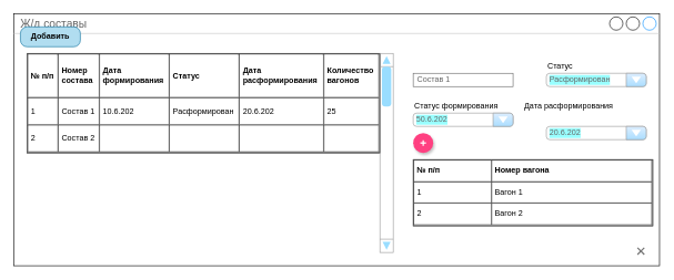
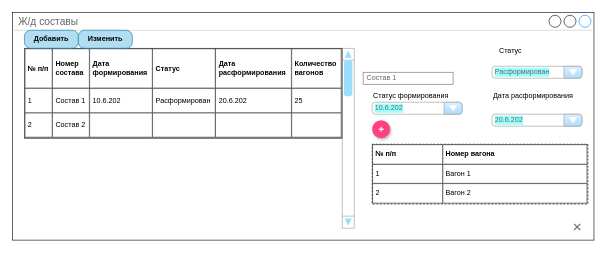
- <mxCell id="4" value="Добавить" style="strokeWidth=1;shadow=0;dashed=0;align=center;html=1;shape=mxgraph.mockup.buttons.button;strokeColor=#10739e;mainText=;buttonStyle=round;fontSize=12;fontStyle=1;fillColor=#b1ddf0;whiteSpace=wrap;" vertex="1" parent="1"><mxGeometry x="30" y="40" width="90" height="30" as="geometry" /></mxCell>
+ <mxCell id="4" value="Добавить" style="strokeWidth=1;shadow=0;dashed=0;align=center;html=1;shape=mxgraph.mockup.buttons.button;strokeColor=#10739e;mainText=;buttonStyle=round;fontSize=12;fontStyle=1;fillColor=#b1ddf0;whiteSpace=wrap;" vertex="1" parent="1"><mxGeometry x="40" y="50" width="90" height="30" as="geometry" /></mxCell>
+ <mxCell id="5" value="Изменить" style="strokeWidth=1;shadow=0;dashed=0;align=center;html=1;shape=mxgraph.mockup.buttons.button;strokeColor=#10739e;mainText=;buttonStyle=round;fontSize=12;fontStyle=1;fillColor=#b1ddf0;whiteSpace=wrap;" vertex="1" parent="1"><mxGeometry x="130" y="50" width="90" height="30" as="geometry" /></mxCell>
- <mxCell id="12" value="Статус" style="text;html=1;strokeColor=none;fillColor=none;align=left;verticalAlign=middle;whiteSpace=wrap;rounded=0;fontSize=12;fontColor=#000000;" vertex="1" parent="1"><mxGeometry x="820" y="90" width="150" height="20" as="geometry" /></mxCell>
+ <mxCell id="12" value="Статус" style="text;html=1;strokeColor=none;fillColor=none;align=left;verticalAlign=middle;whiteSpace=wrap;rounded=0;fontSize=12;fontColor=#000000;" vertex="1" parent="1"><mxGeometry x="830" y="75" width="150" height="20" as="geometry" /></mxCell>
- <mxCell id="7" value="Состав 1" style="strokeWidth=1;shadow=0;dashed=0;align=center;html=1;shape=mxgraph.mockup.text.textBox;fontColor=#666666;align=left;fontSize=12;spacingLeft=4;spacingTop=-3;strokeColor=#666666;mainText=;fillColor=none;" vertex="1" parent="1"><mxGeometry x="620" y="110" width="150" height="20" as="geometry" /></mxCell>
+ <mxCell id="7" value="Состав 1" style="strokeWidth=1;shadow=0;dashed=0;align=center;html=1;shape=mxgraph.mockup.text.textBox;fontColor=#666666;align=left;fontSize=12;spacingLeft=4;spacingTop=-3;strokeColor=#666666;mainText=;fillColor=none;" vertex="1" parent="1"><mxGeometry x="605" y="120" width="150" height="20" as="geometry" /></mxCell>
- <mxCell id="9" value="Дата расформирования" style="text;html=1;strokeColor=none;fillColor=none;align=left;verticalAlign=middle;whiteSpace=wrap;rounded=0;fontSize=12;fontColor=#000000;" vertex="1" parent="1"><mxGeometry x="785" y="150" width="150" height="20" as="geometry" /></mxCell>
+ <mxCell id="9" value="Дата расформирования" style="text;html=1;strokeColor=none;fillColor=none;align=left;verticalAlign=middle;whiteSpace=wrap;rounded=0;fontSize=12;fontColor=#000000;" vertex="1" parent="1"><mxGeometry x="820" y="150" width="150" height="20" as="geometry" /></mxCell>
- <mxCell id="10" value="50.6.202" style="strokeWidth=1;shadow=0;dashed=0;align=center;html=1;shape=mxgraph.mockup.forms.comboBox;strokeColor=#999999;fillColor=#ddeeff;align=left;fillColor2=#aaddff;mainText=;fontColor=#666666;fontSize=12;spacingLeft=3;labelBackgroundColor=#99FFFF;" vertex="1" parent="1"><mxGeometry x="620" y="170" width="150" height="20" as="geometry" /></mxCell>
+ <mxCell id="10" value="10.6.202" style="strokeWidth=1;shadow=0;dashed=0;align=center;html=1;shape=mxgraph.mockup.forms.comboBox;strokeColor=#999999;fillColor=#ddeeff;align=left;fillColor2=#aaddff;mainText=;fontColor=#666666;fontSize=12;spacingLeft=3;labelBackgroundColor=#99FFFF;" vertex="1" parent="1"><mxGeometry x="620" y="170" width="150" height="20" as="geometry" /></mxCell>
- <mxCell id="14" value="&lt;table cellpadding=&quot;4&quot; cellspacing=&quot;0&quot; border=&quot;1&quot; style=&quot;font-size:1em;width:100%;height:100%;&quot;&gt;&lt;tbody&gt;&lt;tr&gt;&lt;th&gt;№ п/п&lt;/th&gt;&lt;th&gt;Номер вагона&lt;/th&gt;&lt;/tr&gt;&lt;tr&gt;&lt;td&gt;1&lt;/td&gt;&lt;td&gt;Вагон 1&lt;/td&gt;&lt;/tr&gt;&lt;tr&gt;&lt;td&gt;2&lt;/td&gt;&lt;td&gt;Вагон 2&lt;/td&gt;&lt;/tr&gt;&lt;/tbody&gt;&lt;/table&gt; " style="verticalAlign=top;align=left;overflow=fill;fontSize=12;fontFamily=Helvetica;html=1" vertex="1" parent="1"><mxGeometry x="620" y="240" width="360" height="100" as="geometry" /></mxCell>
+ <mxCell id="14" value="&lt;table cellpadding=&quot;4&quot; cellspacing=&quot;0&quot; border=&quot;1&quot; style=&quot;font-size:1em;width:100%;height:100%;&quot;&gt;&lt;tbody&gt;&lt;tr&gt;&lt;th&gt;№ п/п&lt;/th&gt;&lt;th&gt;Номер вагона&lt;/th&gt;&lt;/tr&gt;&lt;tr&gt;&lt;td&gt;1&lt;/td&gt;&lt;td&gt;Вагон 1&lt;/td&gt;&lt;/tr&gt;&lt;tr&gt;&lt;td&gt;2&lt;/td&gt;&lt;td&gt;Вагон 2&lt;/td&gt;&lt;/tr&gt;&lt;/tbody&gt;&lt;/table&gt; " style="verticalAlign=top;align=left;overflow=fill;fontSize=12;fontFamily=Helvetica;html=1;dashed=1;" vertex="1" parent="1"><mxGeometry x="620" y="240" width="360" height="100" as="geometry" /></mxCell>
